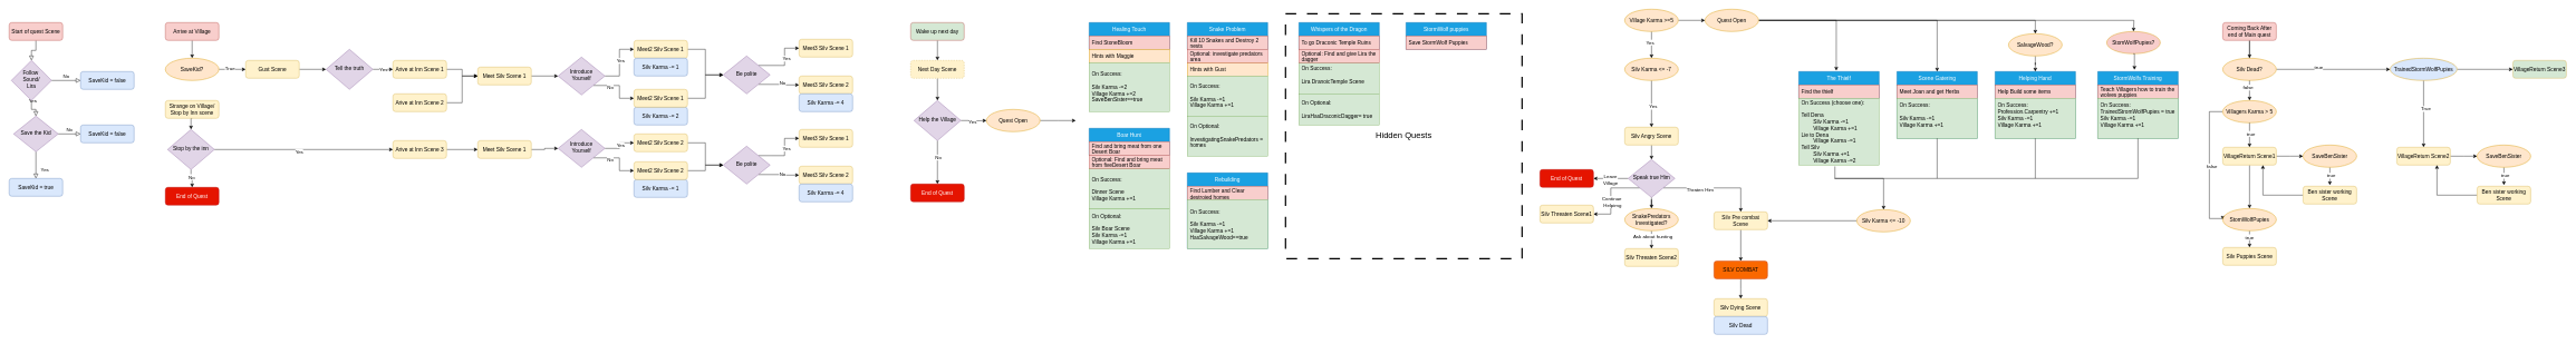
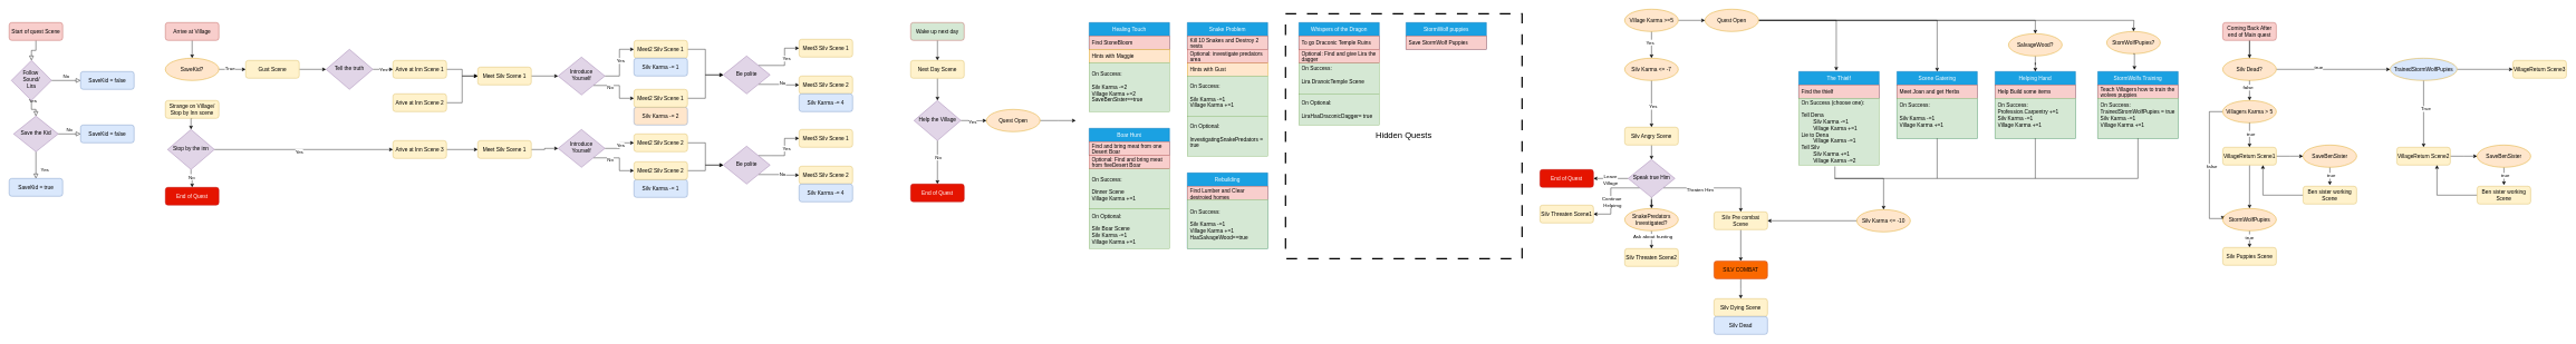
- <mxCell id="165" value="StomWolfPupies?" style="ellipse;whiteSpace=wrap;html=1;fillColor=#f8cecc;strokeColor=#d79b00;" vertex="1" parent="1"><mxGeometry x="4720" y="70" width="120" height="50" as="geometry" /></mxCell>
+ <mxCell id="165" value="StomWolfPupies?" style="ellipse;whiteSpace=wrap;html=1;fillColor=#ffe6cc;strokeColor=#d79b00;" vertex="1" parent="1"><mxGeometry x="4720" y="70" width="120" height="50" as="geometry" /></mxCell>
- <mxCell id="81" value="Next Day Scene" style="rounded=1;whiteSpace=wrap;html=1;fontSize=12;glass=0;strokeWidth=1;shadow=0;fillColor=#fff2cc;strokeColor=#d6b656;dashed=1;" vertex="1" parent="1"><mxGeometry x="2040" y="135" width="120" height="40" as="geometry" /></mxCell>
+ <mxCell id="81" value="Next Day Scene" style="rounded=1;whiteSpace=wrap;html=1;fontSize=12;glass=0;strokeWidth=1;shadow=0;fillColor=#fff2cc;strokeColor=#d6b656;" vertex="1" parent="1"><mxGeometry x="2040" y="135" width="120" height="40" as="geometry" /></mxCell>
- <mxCell id="207" value="VillageReturn Scene3" style="rounded=1;whiteSpace=wrap;html=1;fontSize=12;glass=0;strokeWidth=1;shadow=0;fillColor=#d5e8d4;strokeColor=#d6b656;" vertex="1" parent="1"><mxGeometry x="5630" y="135" width="120" height="40" as="geometry" /></mxCell>
+ <mxCell id="207" value="VillageReturn Scene3" style="rounded=1;whiteSpace=wrap;html=1;fontSize=12;glass=0;strokeWidth=1;shadow=0;fillColor=#fff2cc;strokeColor=#d6b656;" vertex="1" parent="1"><mxGeometry x="5630" y="135" width="120" height="40" as="geometry" /></mxCell>
- <mxCell id="39" value="Silv Karma -= 2" style="rounded=1;whiteSpace=wrap;html=1;fontSize=12;glass=0;strokeWidth=1;shadow=0;fillColor=#dae8fc;strokeColor=#6c8ebf;" vertex="1" parent="1"><mxGeometry x="1420" y="240" width="120" height="40" as="geometry" /></mxCell>
+ <mxCell id="39" value="Silv Karma -= 2" style="rounded=1;whiteSpace=wrap;html=1;fontSize=12;glass=0;strokeWidth=1;shadow=0;fillColor=#ffe6cc;strokeColor=#6c8ebf;" vertex="1" parent="1"><mxGeometry x="1420" y="240" width="120" height="40" as="geometry" /></mxCell>
- <mxCell id="103" value="On Optional:&lt;br&gt;&lt;br&gt;InvestigatingSnakePredators = homes" style="text;strokeColor=#82b366;fillColor=#d5e8d4;align=left;verticalAlign=middle;spacingLeft=4;spacingRight=4;overflow=hidden;points=[[0,0.5],[1,0.5]];portConstraint=eastwest;rotatable=0;whiteSpace=wrap;html=1;" vertex="1" parent="1"><mxGeometry x="2660" y="260" width="180" height="90" as="geometry" /></mxCell>
+ <mxCell id="103" value="On Optional:&lt;br&gt;&lt;br&gt;InvestigatingSnakePredators = true" style="text;strokeColor=#82b366;fillColor=#d5e8d4;align=left;verticalAlign=middle;spacingLeft=4;spacingRight=4;overflow=hidden;points=[[0,0.5],[1,0.5]];portConstraint=eastwest;rotatable=0;whiteSpace=wrap;html=1;" vertex="1" parent="1"><mxGeometry x="2660" y="260" width="180" height="90" as="geometry" /></mxCell>
- <mxCell id="185" value="StomWolfPupies" style="ellipse;whiteSpace=wrap;html=1;fillColor=#ffe6cc;strokeColor=#d79b00;" vertex="1" parent="1"><mxGeometry x="4980" y="467.5" width="120" height="50" as="geometry" /></mxCell>
+ <mxCell id="185" value="StormWolfPupies" style="ellipse;whiteSpace=wrap;html=1;fillColor=#ffe6cc;strokeColor=#d79b00;" vertex="1" parent="1"><mxGeometry x="4980" y="467.5" width="120" height="50" as="geometry" /></mxCell>
